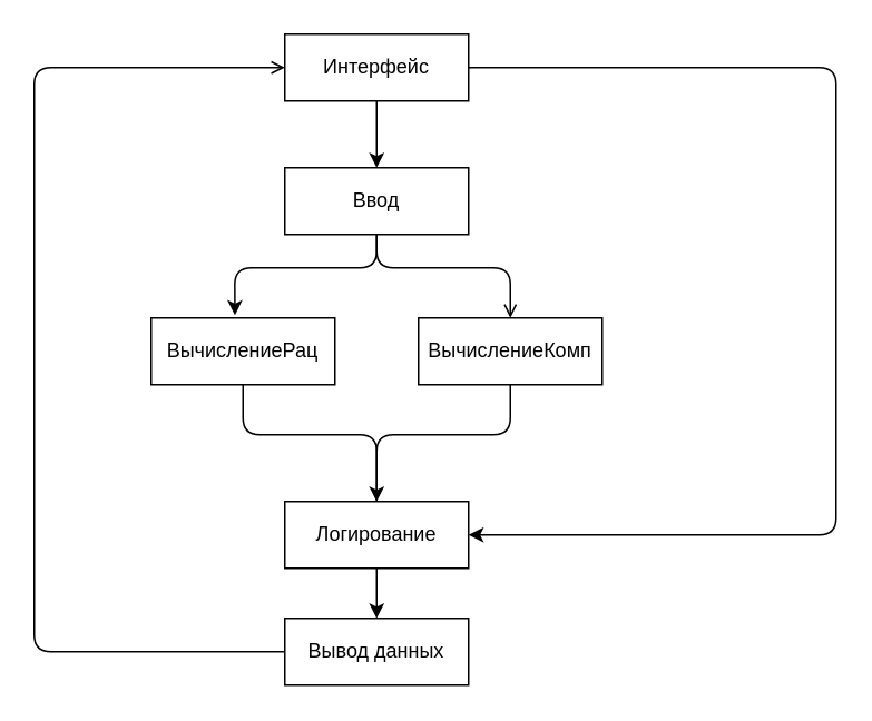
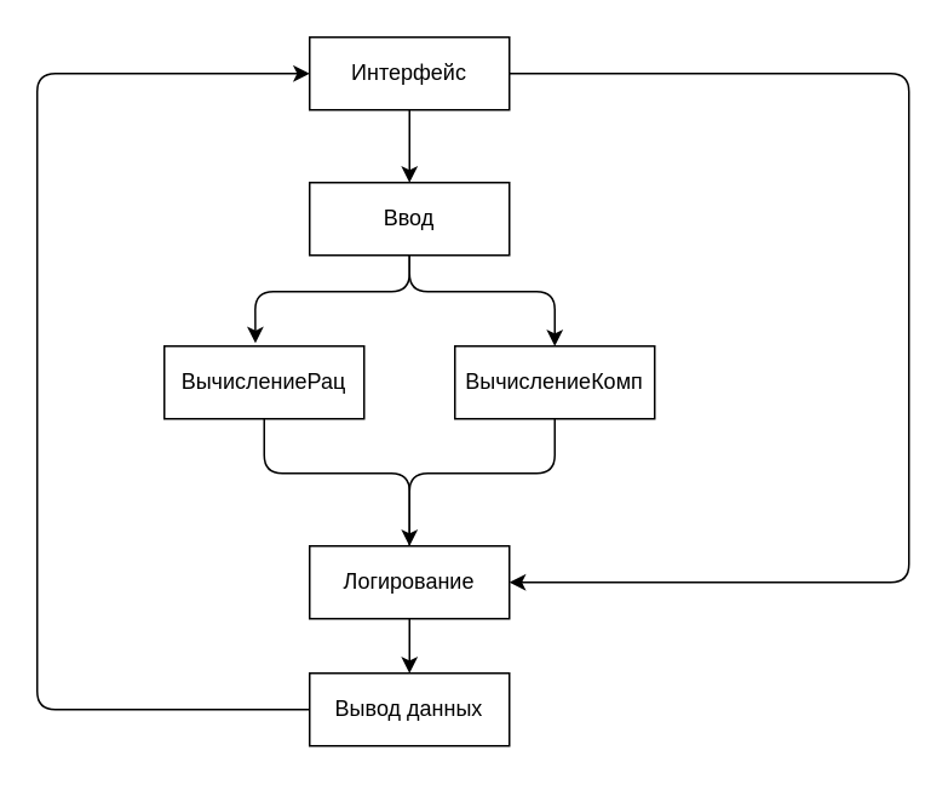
- <mxCell id="2" style="edgeStyle=none;html=1;exitX=0;exitY=0.5;exitDx=0;exitDy=0;entryX=0;entryY=0.5;entryDx=0;entryDy=0;endArrow=open;" parent="1" source="3" target="14" edge="1"><mxGeometry relative="1" as="geometry"><mxPoint x="80" y="-5" as="targetPoint" /><Array as="points"><mxPoint x="20" y="390" /><mxPoint x="20" y="40" /></Array></mxGeometry></mxCell>
+ <mxCell id="2" style="edgeStyle=none;html=1;exitX=0;exitY=0.5;exitDx=0;exitDy=0;entryX=0;entryY=0.5;entryDx=0;entryDy=0;" parent="1" source="3" target="14" edge="1"><mxGeometry relative="1" as="geometry"><mxPoint x="80" y="-5" as="targetPoint" /><Array as="points"><mxPoint x="20" y="390" /><mxPoint x="20" y="40" /></Array></mxGeometry></mxCell>
- <mxCell id="4" style="edgeStyle=none;html=1;exitX=0.5;exitY=1;exitDx=0;exitDy=0;entryX=0.5;entryY=0;entryDx=0;entryDy=0;endArrow=open;" parent="1" source="7" target="11" edge="1"><mxGeometry relative="1" as="geometry"><Array as="points"><mxPoint x="225" y="160" /><mxPoint x="305" y="160" /></Array></mxGeometry></mxCell>
+ <mxCell id="4" style="edgeStyle=none;html=1;exitX=0.5;exitY=1;exitDx=0;exitDy=0;entryX=0.5;entryY=0;entryDx=0;entryDy=0;" parent="1" source="7" target="11" edge="1"><mxGeometry relative="1" as="geometry"><Array as="points"><mxPoint x="225" y="160" /><mxPoint x="305" y="160" /></Array></mxGeometry></mxCell>
